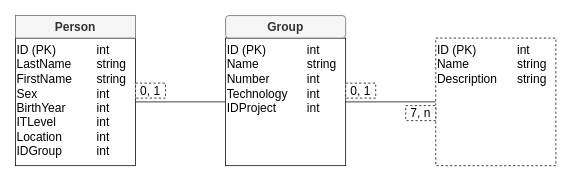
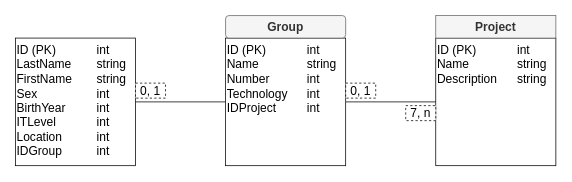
- <mxCell id="4" value="Person" style="rounded=0;whiteSpace=wrap;html=1;fontSize=16;fillColor=#f5f5f5;fontColor=#333333;strokeColor=#666666;fontStyle=1" parent="1" vertex="1"><mxGeometry x="20" y="20" width="160" height="30" as="geometry" /></mxCell>
+ <mxCell id="10" value="Project" style="rounded=0;whiteSpace=wrap;html=1;fontSize=16;fillColor=#f5f5f5;fontColor=#333333;strokeColor=#666666;fontStyle=1" vertex="1" parent="1"><mxGeometry x="580" y="20" width="160" height="30" as="geometry" /></mxCell>
- <mxCell id="9" value="ID (PK)&lt;span style=&quot;white-space: pre;&quot;&gt;&#09;&lt;/span&gt;&lt;span style=&quot;white-space: pre;&quot;&gt;&#09;&lt;/span&gt;int&lt;br&gt;Name&lt;span style=&quot;white-space: pre;&quot;&gt;&#09;&lt;/span&gt;&lt;span style=&quot;white-space: pre;&quot;&gt;&#09;&lt;/span&gt;string&lt;br&gt;Description&lt;span style=&quot;white-space: pre;&quot;&gt;&#09;&lt;/span&gt;string" style="rounded=0;whiteSpace=wrap;html=1;fontSize=16;align=left;verticalAlign=top;dashed=1;" vertex="1" parent="1"><mxGeometry x="580" y="50" width="160" height="170" as="geometry" /></mxCell>
+ <mxCell id="9" value="ID (PK)&lt;span style=&quot;white-space: pre;&quot;&gt;&#09;&lt;/span&gt;&lt;span style=&quot;white-space: pre;&quot;&gt;&#09;&lt;/span&gt;int&lt;br&gt;Name&lt;span style=&quot;white-space: pre;&quot;&gt;&#09;&lt;/span&gt;&lt;span style=&quot;white-space: pre;&quot;&gt;&#09;&lt;/span&gt;string&lt;br&gt;Description&lt;span style=&quot;white-space: pre;&quot;&gt;&#09;&lt;/span&gt;string" style="rounded=0;whiteSpace=wrap;html=1;fontSize=16;align=left;verticalAlign=top;" vertex="1" parent="1"><mxGeometry x="580" y="50" width="160" height="170" as="geometry" /></mxCell>
